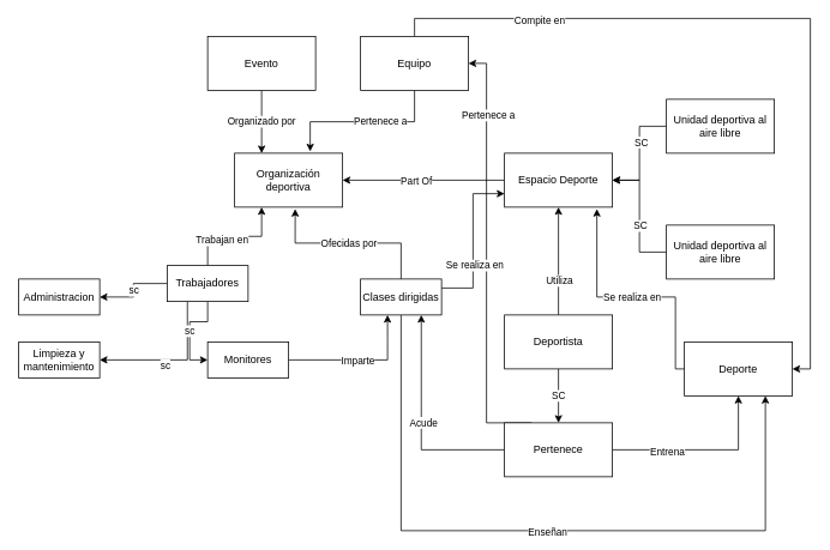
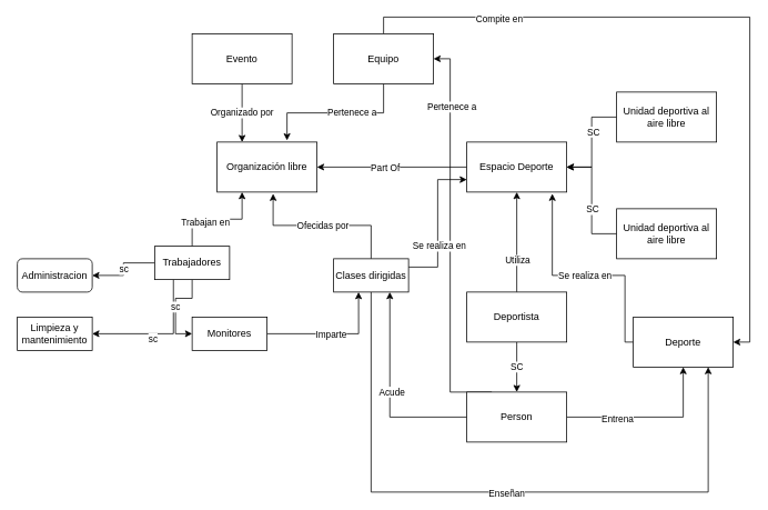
- <mxCell id="5" value="Organización deportiva" style="rounded=0;whiteSpace=wrap;html=1;" parent="1" vertex="1"><mxGeometry x="260" y="170" width="120" height="60" as="geometry" /></mxCell>
+ <mxCell id="5" value="Organización libre" style="rounded=0;whiteSpace=wrap;html=1;" parent="1" vertex="1"><mxGeometry x="260" y="170" width="120" height="60" as="geometry" /></mxCell>
- <mxCell id="40" value="Administracion" style="rounded=0;whiteSpace=wrap;html=1;" parent="1" vertex="1"><mxGeometry x="20" y="310" width="90" height="40" as="geometry" /></mxCell>
+ <mxCell id="40" value="Administracion" style="whiteSpace=wrap;html=1;rounded=1;" parent="1" vertex="1"><mxGeometry x="20" y="310" width="90" height="40" as="geometry" /></mxCell>
- <mxCell id="22" value="Pertenece" style="rounded=0;whiteSpace=wrap;html=1;" parent="1" vertex="1"><mxGeometry x="560" y="470" width="120" height="60" as="geometry" /></mxCell>
+ <mxCell id="22" value="Person" style="rounded=0;whiteSpace=wrap;html=1;" parent="1" vertex="1"><mxGeometry x="560" y="470" width="120" height="60" as="geometry" /></mxCell>
